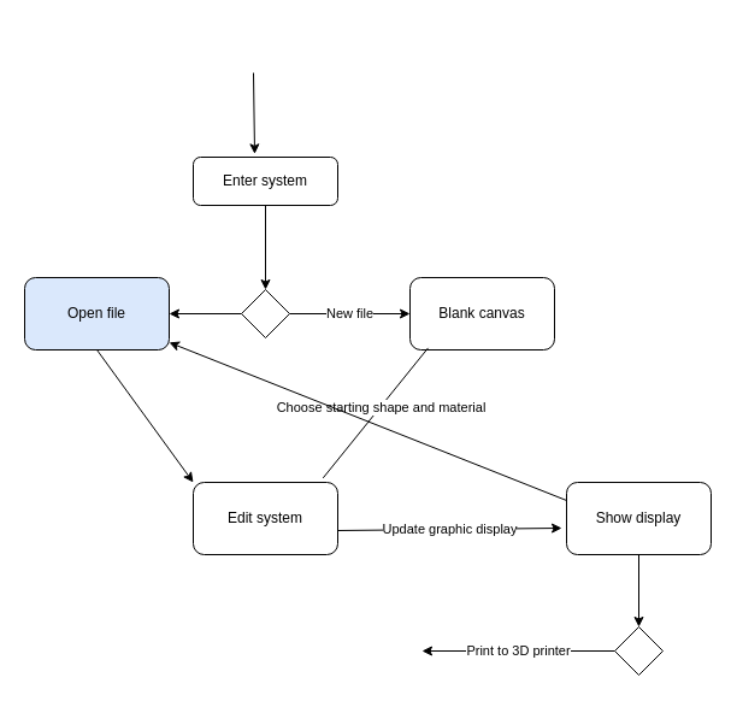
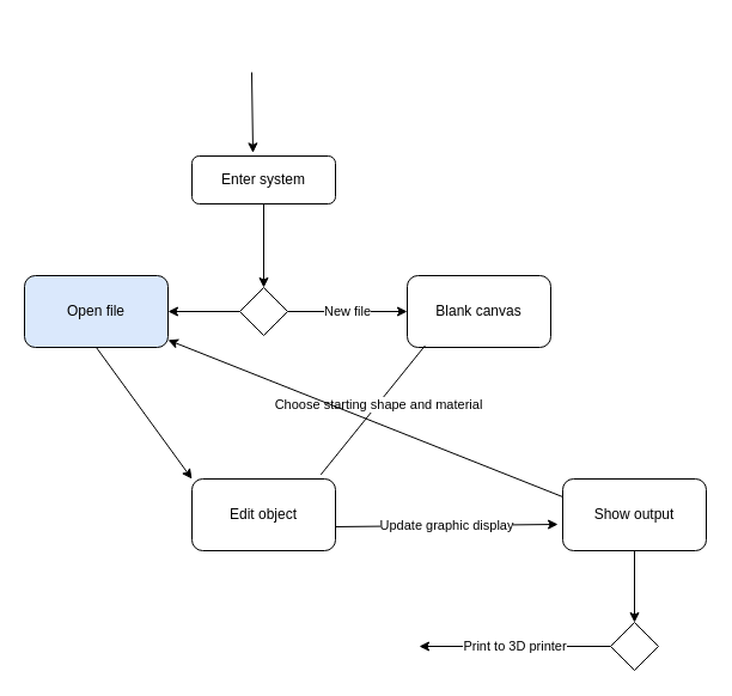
- <mxCell id="11" value="Edit system" style="rounded=1;whiteSpace=wrap;html=1;" parent="1" vertex="1"><mxGeometry x="160" y="400" width="120" height="60" as="geometry" /></mxCell>
+ <mxCell id="11" value="Edit object" style="rounded=1;whiteSpace=wrap;html=1;" parent="1" vertex="1"><mxGeometry x="160" y="400" width="120" height="60" as="geometry" /></mxCell>
- <mxCell id="18" value="Show display" style="rounded=1;whiteSpace=wrap;html=1;" vertex="1" parent="1"><mxGeometry x="470" y="400" width="120" height="60" as="geometry" /></mxCell>
+ <mxCell id="18" value="Show output" style="rounded=1;whiteSpace=wrap;html=1;" vertex="1" parent="1"><mxGeometry x="470" y="400" width="120" height="60" as="geometry" /></mxCell>
